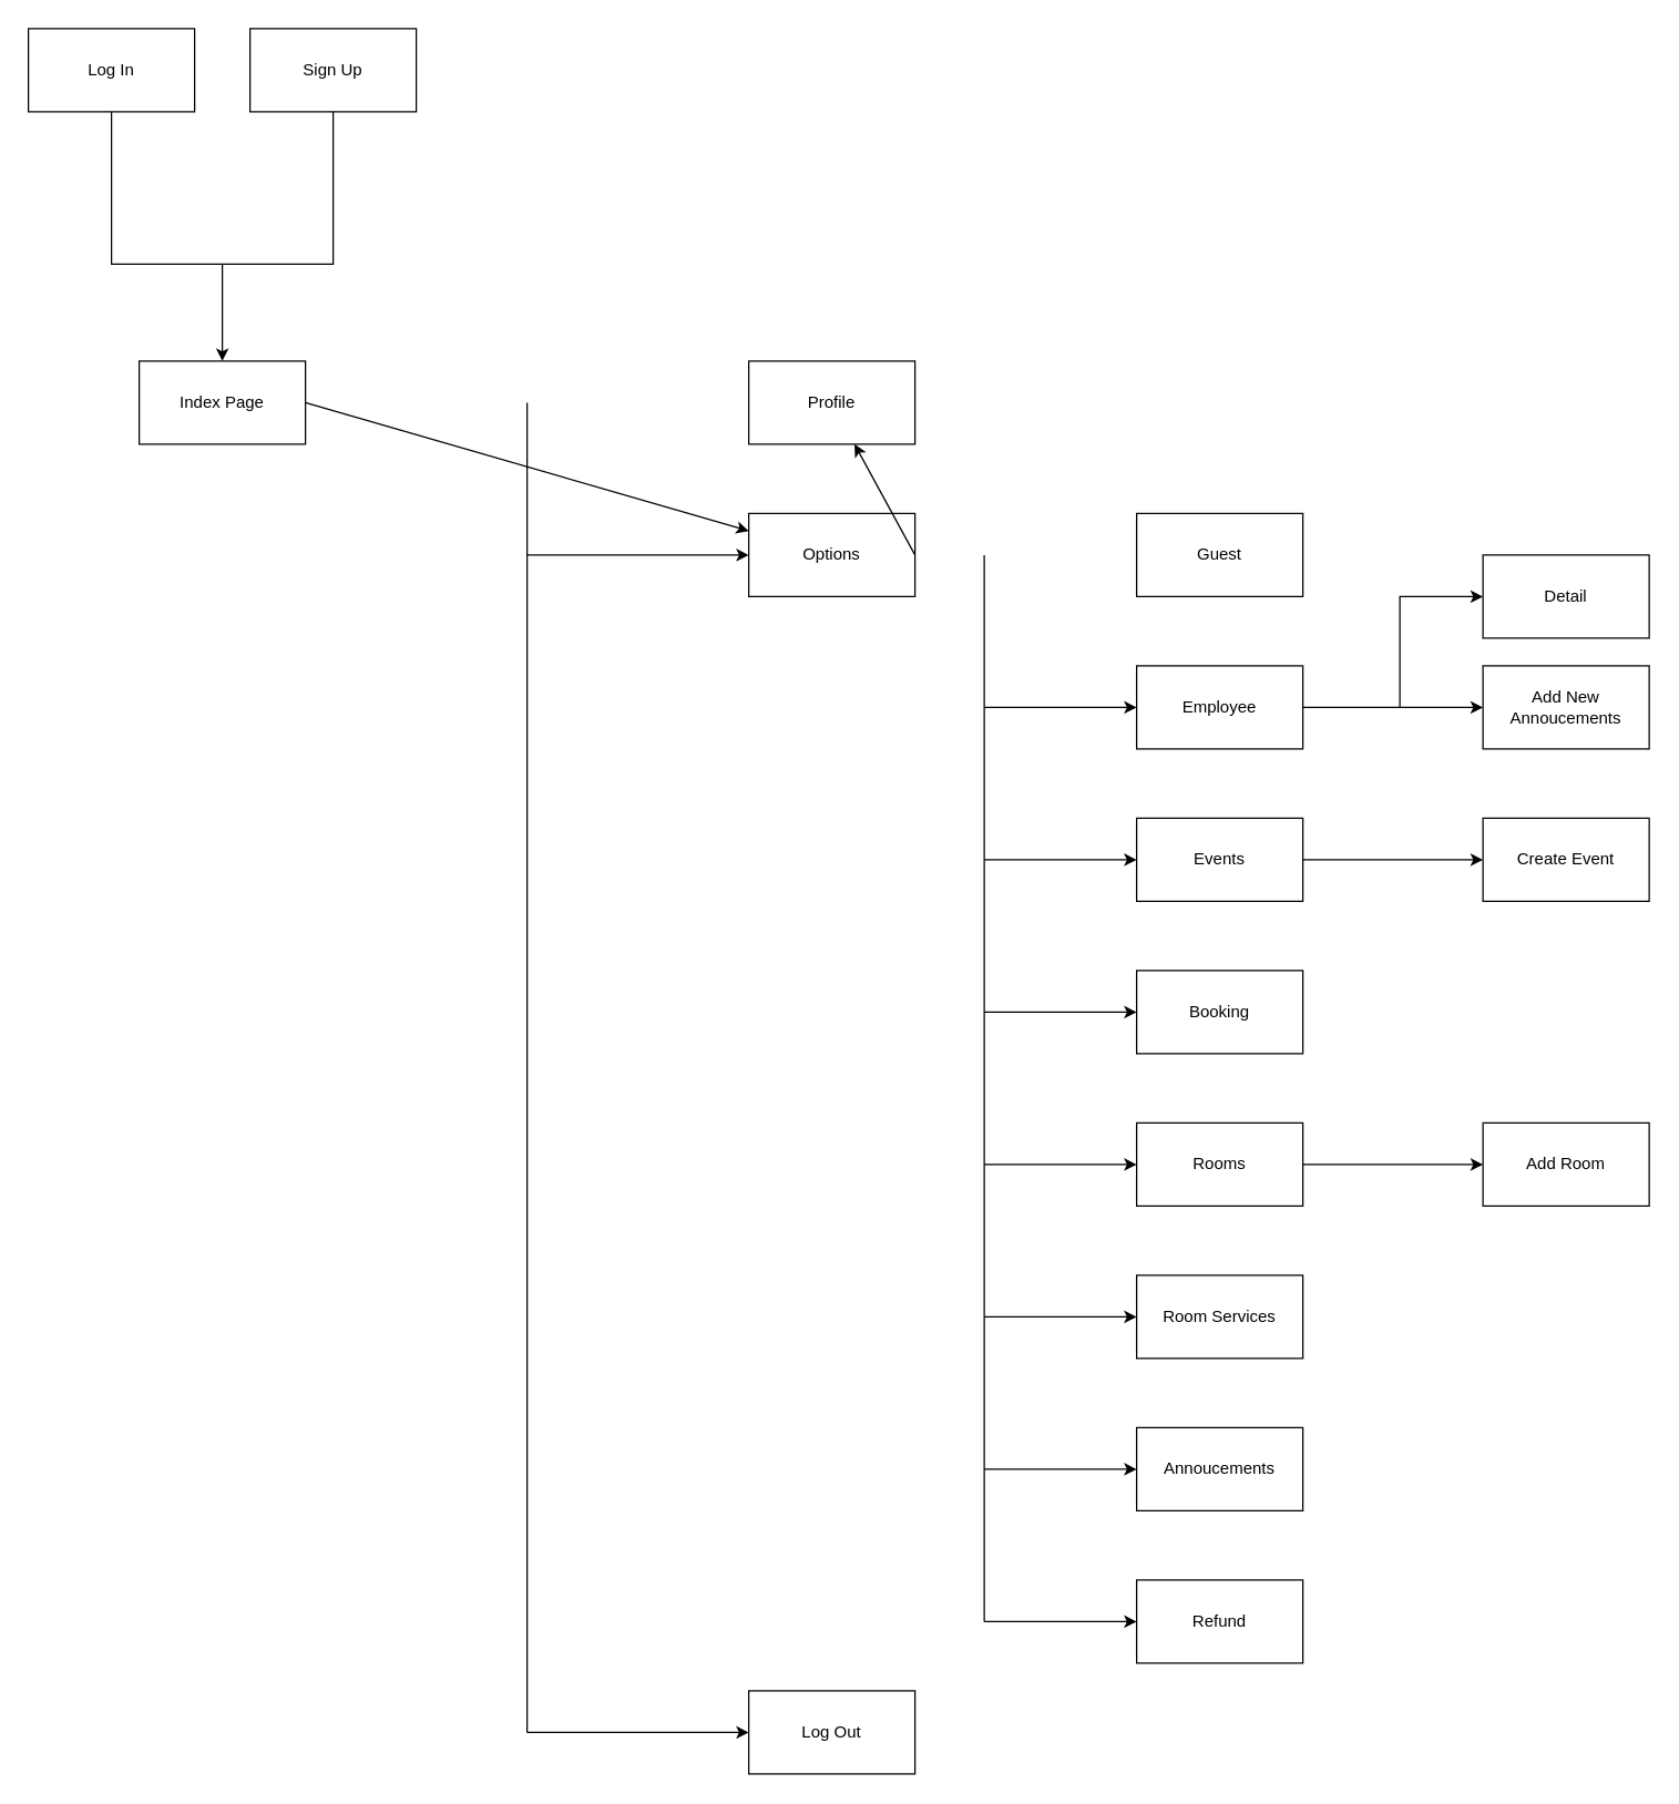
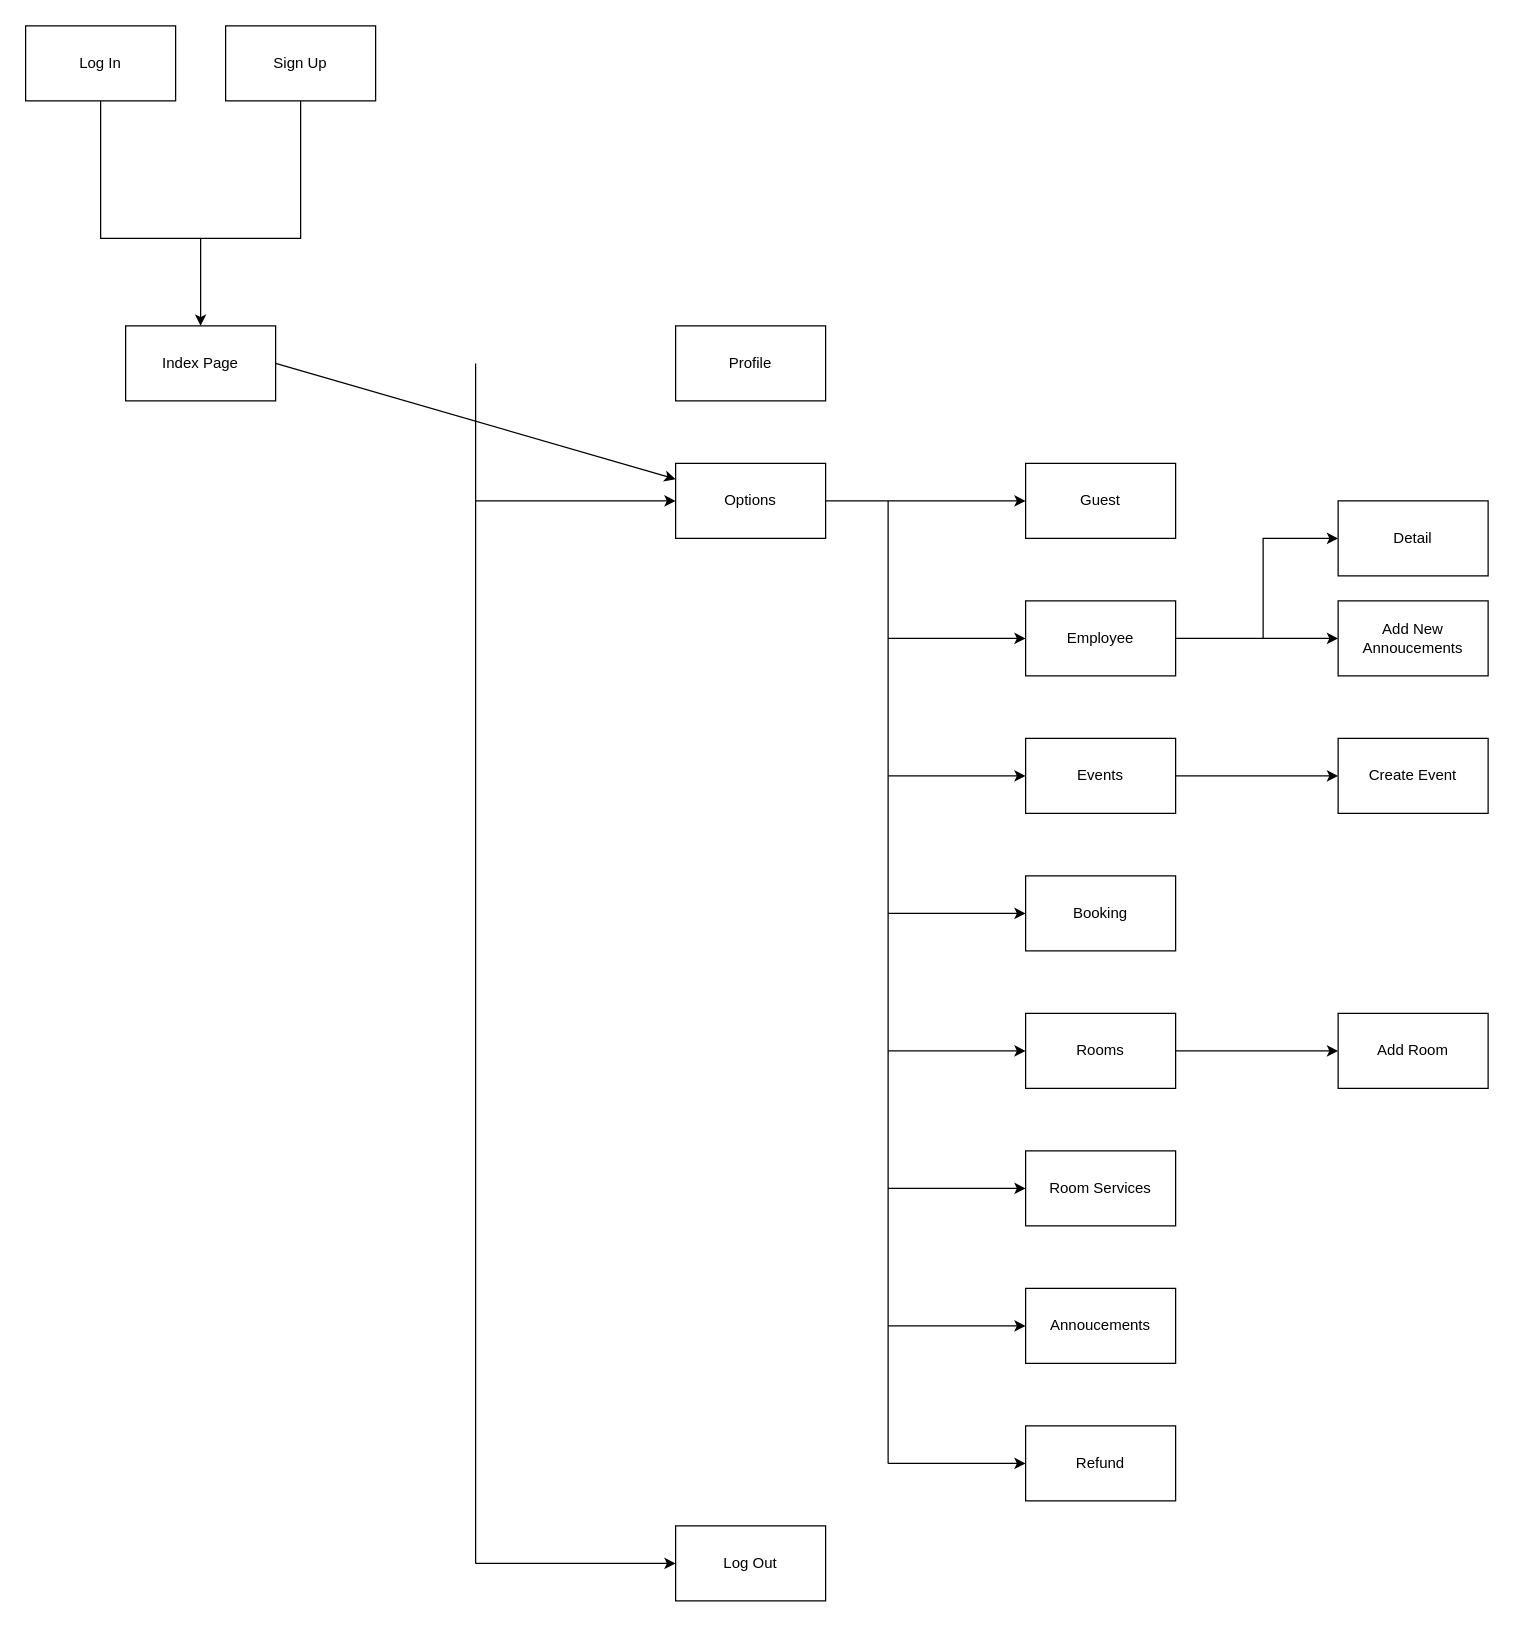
- <mxCell id="12" value="" style="endArrow=classic;html=1;rounded=0;exitX=1;exitY=0.5;exitDx=0;exitDy=0;" parent="1" source="10" target="7" edge="1"><mxGeometry width="50" height="50" relative="1" as="geometry"><mxPoint x="780" y="480" as="sourcePoint" /><mxPoint x="780" y="400" as="targetPoint" /></mxGeometry></mxCell>
+ <mxCell id="12" value="" style="endArrow=classic;html=1;rounded=0;exitX=1;exitY=0.5;exitDx=0;exitDy=0;entryX=0;entryY=0.5;entryDx=0;entryDy=0;" parent="1" source="10" target="13" edge="1"><mxGeometry width="50" height="50" relative="1" as="geometry"><mxPoint x="780" y="480" as="sourcePoint" /><mxPoint x="780" y="400" as="targetPoint" /></mxGeometry></mxCell>
